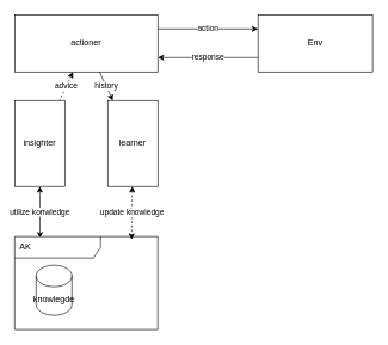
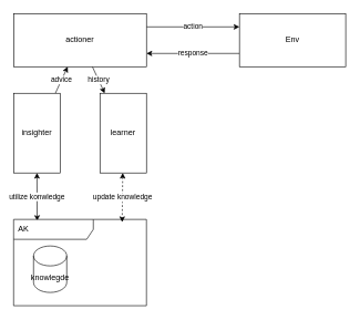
- <mxCell id="4" value="advice" style="edgeStyle=none;html=1;startArrow=classic;startFill=1;endArrow=none;endFill=0;dashed=1;" parent="1" source="5" target="9" edge="1"><mxGeometry relative="1" as="geometry" /></mxCell>
+ <mxCell id="4" value="advice" style="edgeStyle=none;html=1;startArrow=classic;startFill=1;endArrow=none;endFill=0;" parent="1" source="5" target="9" edge="1"><mxGeometry relative="1" as="geometry" /></mxCell>
